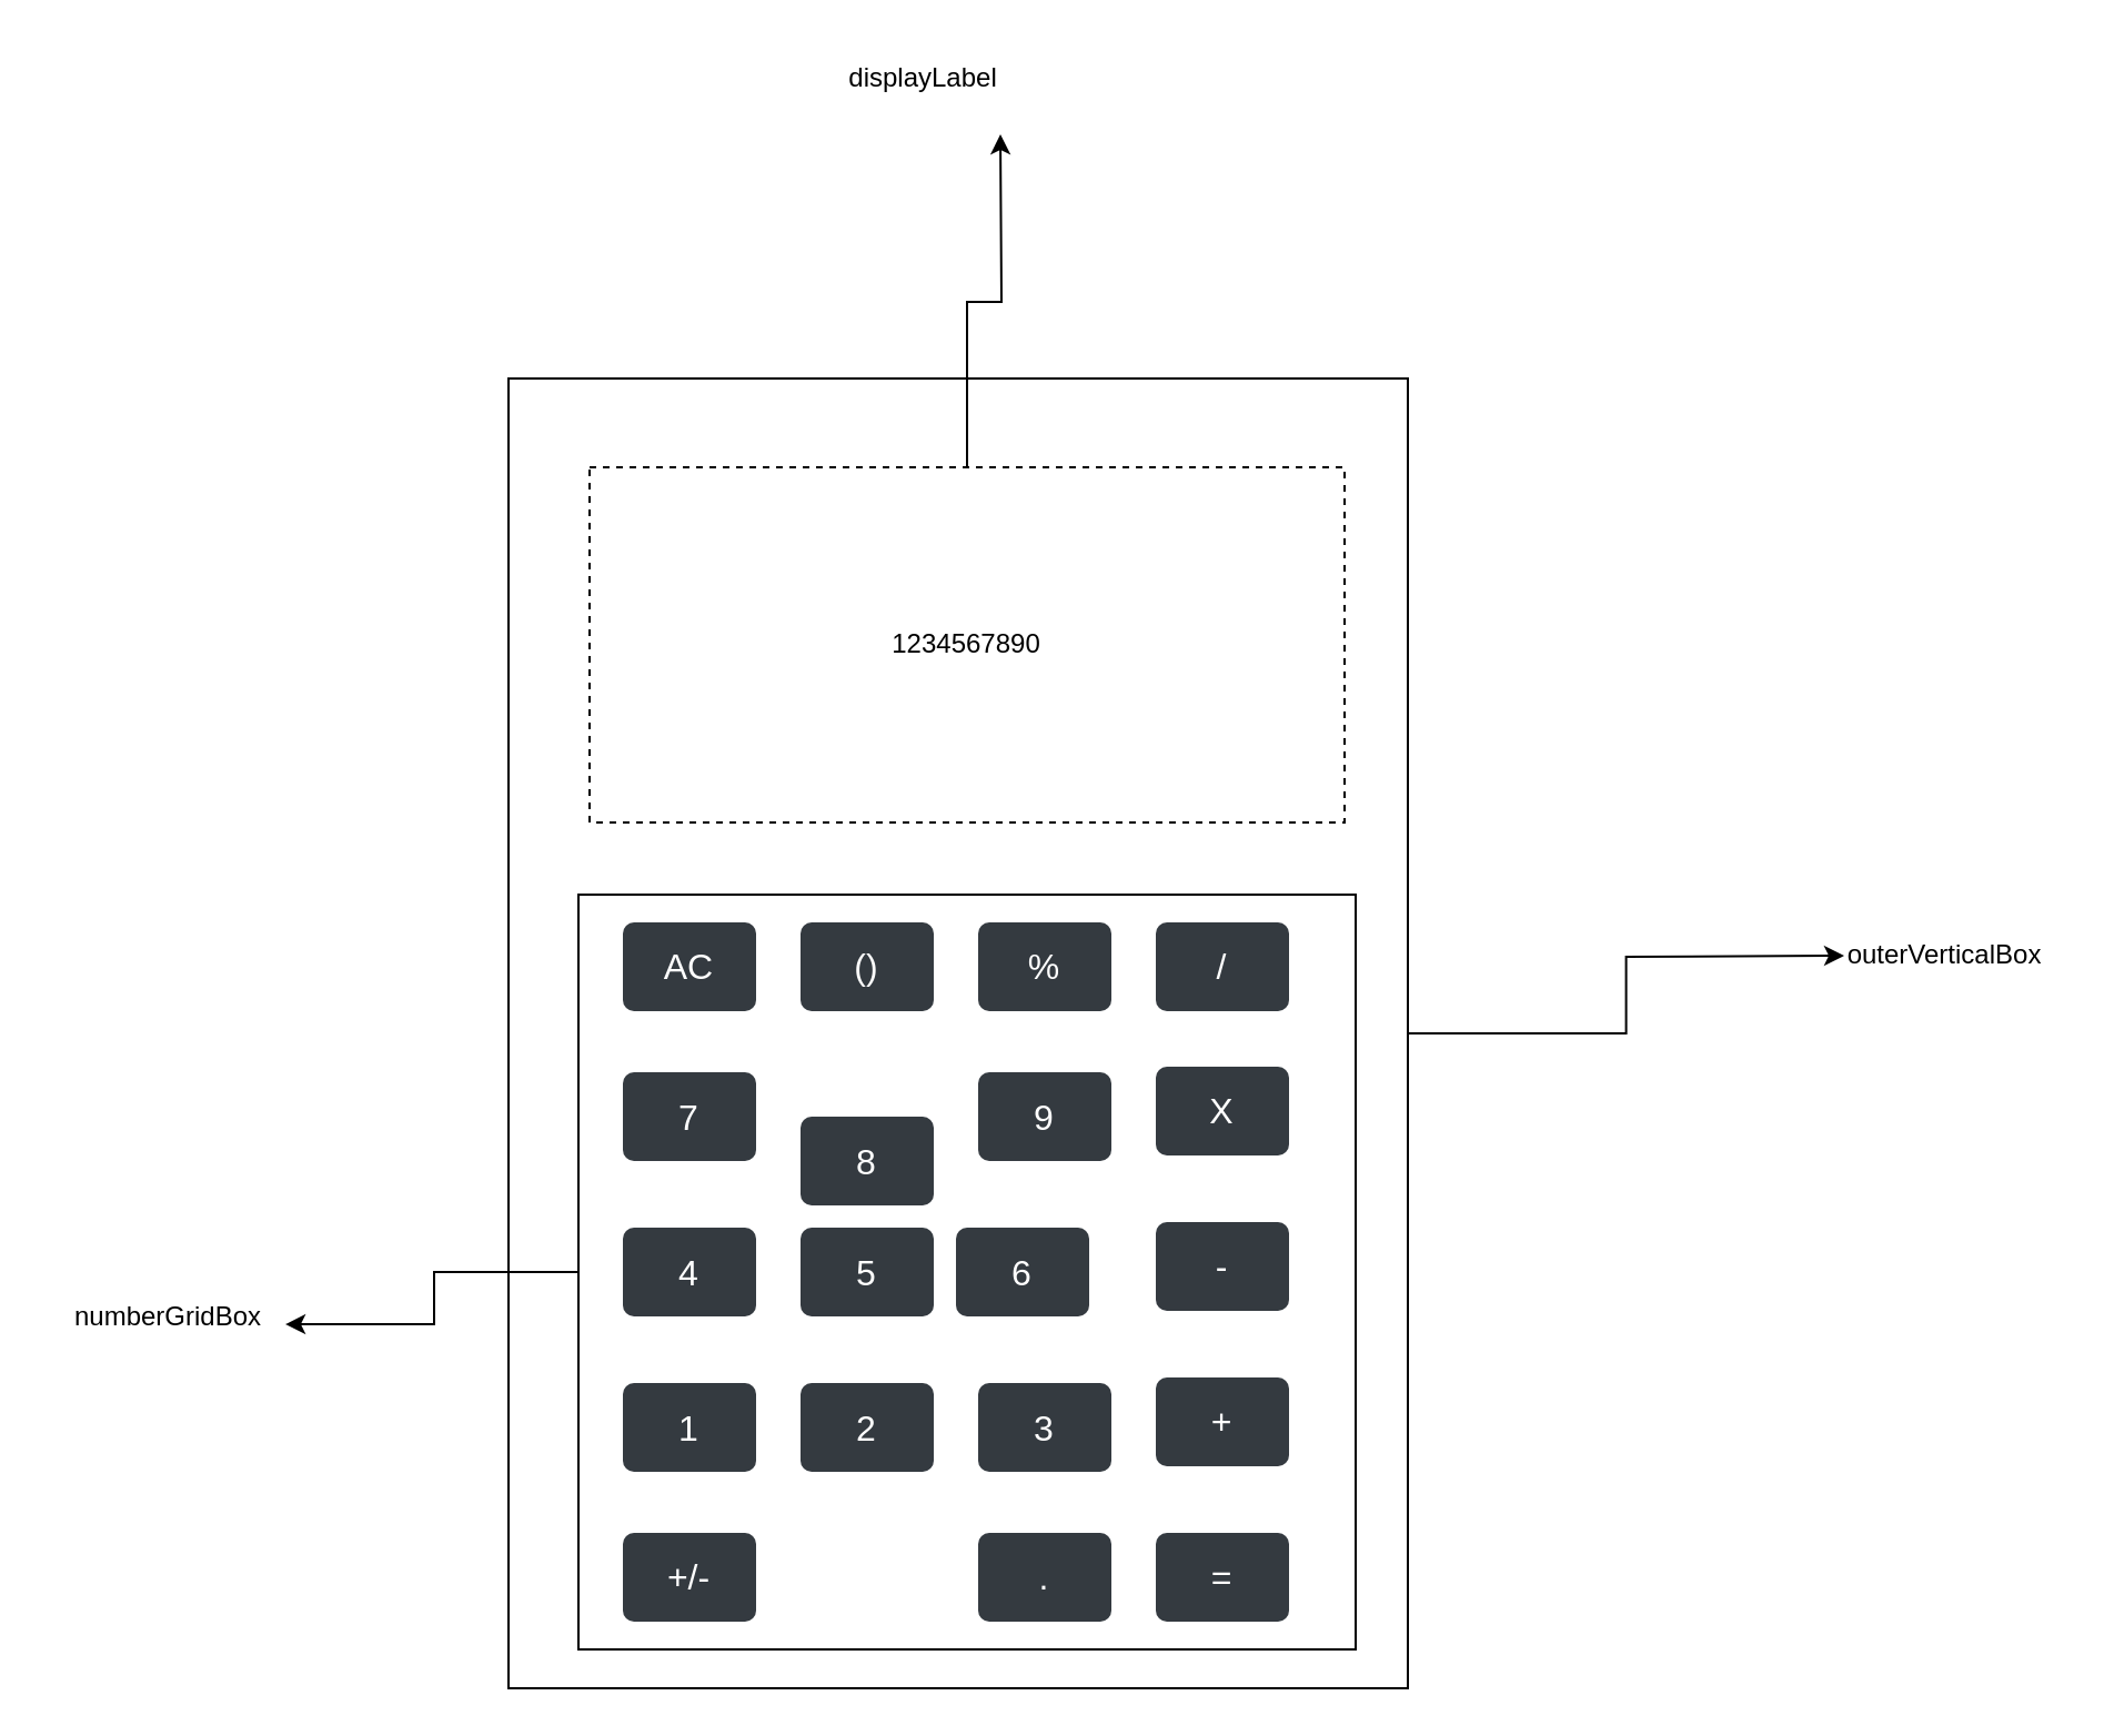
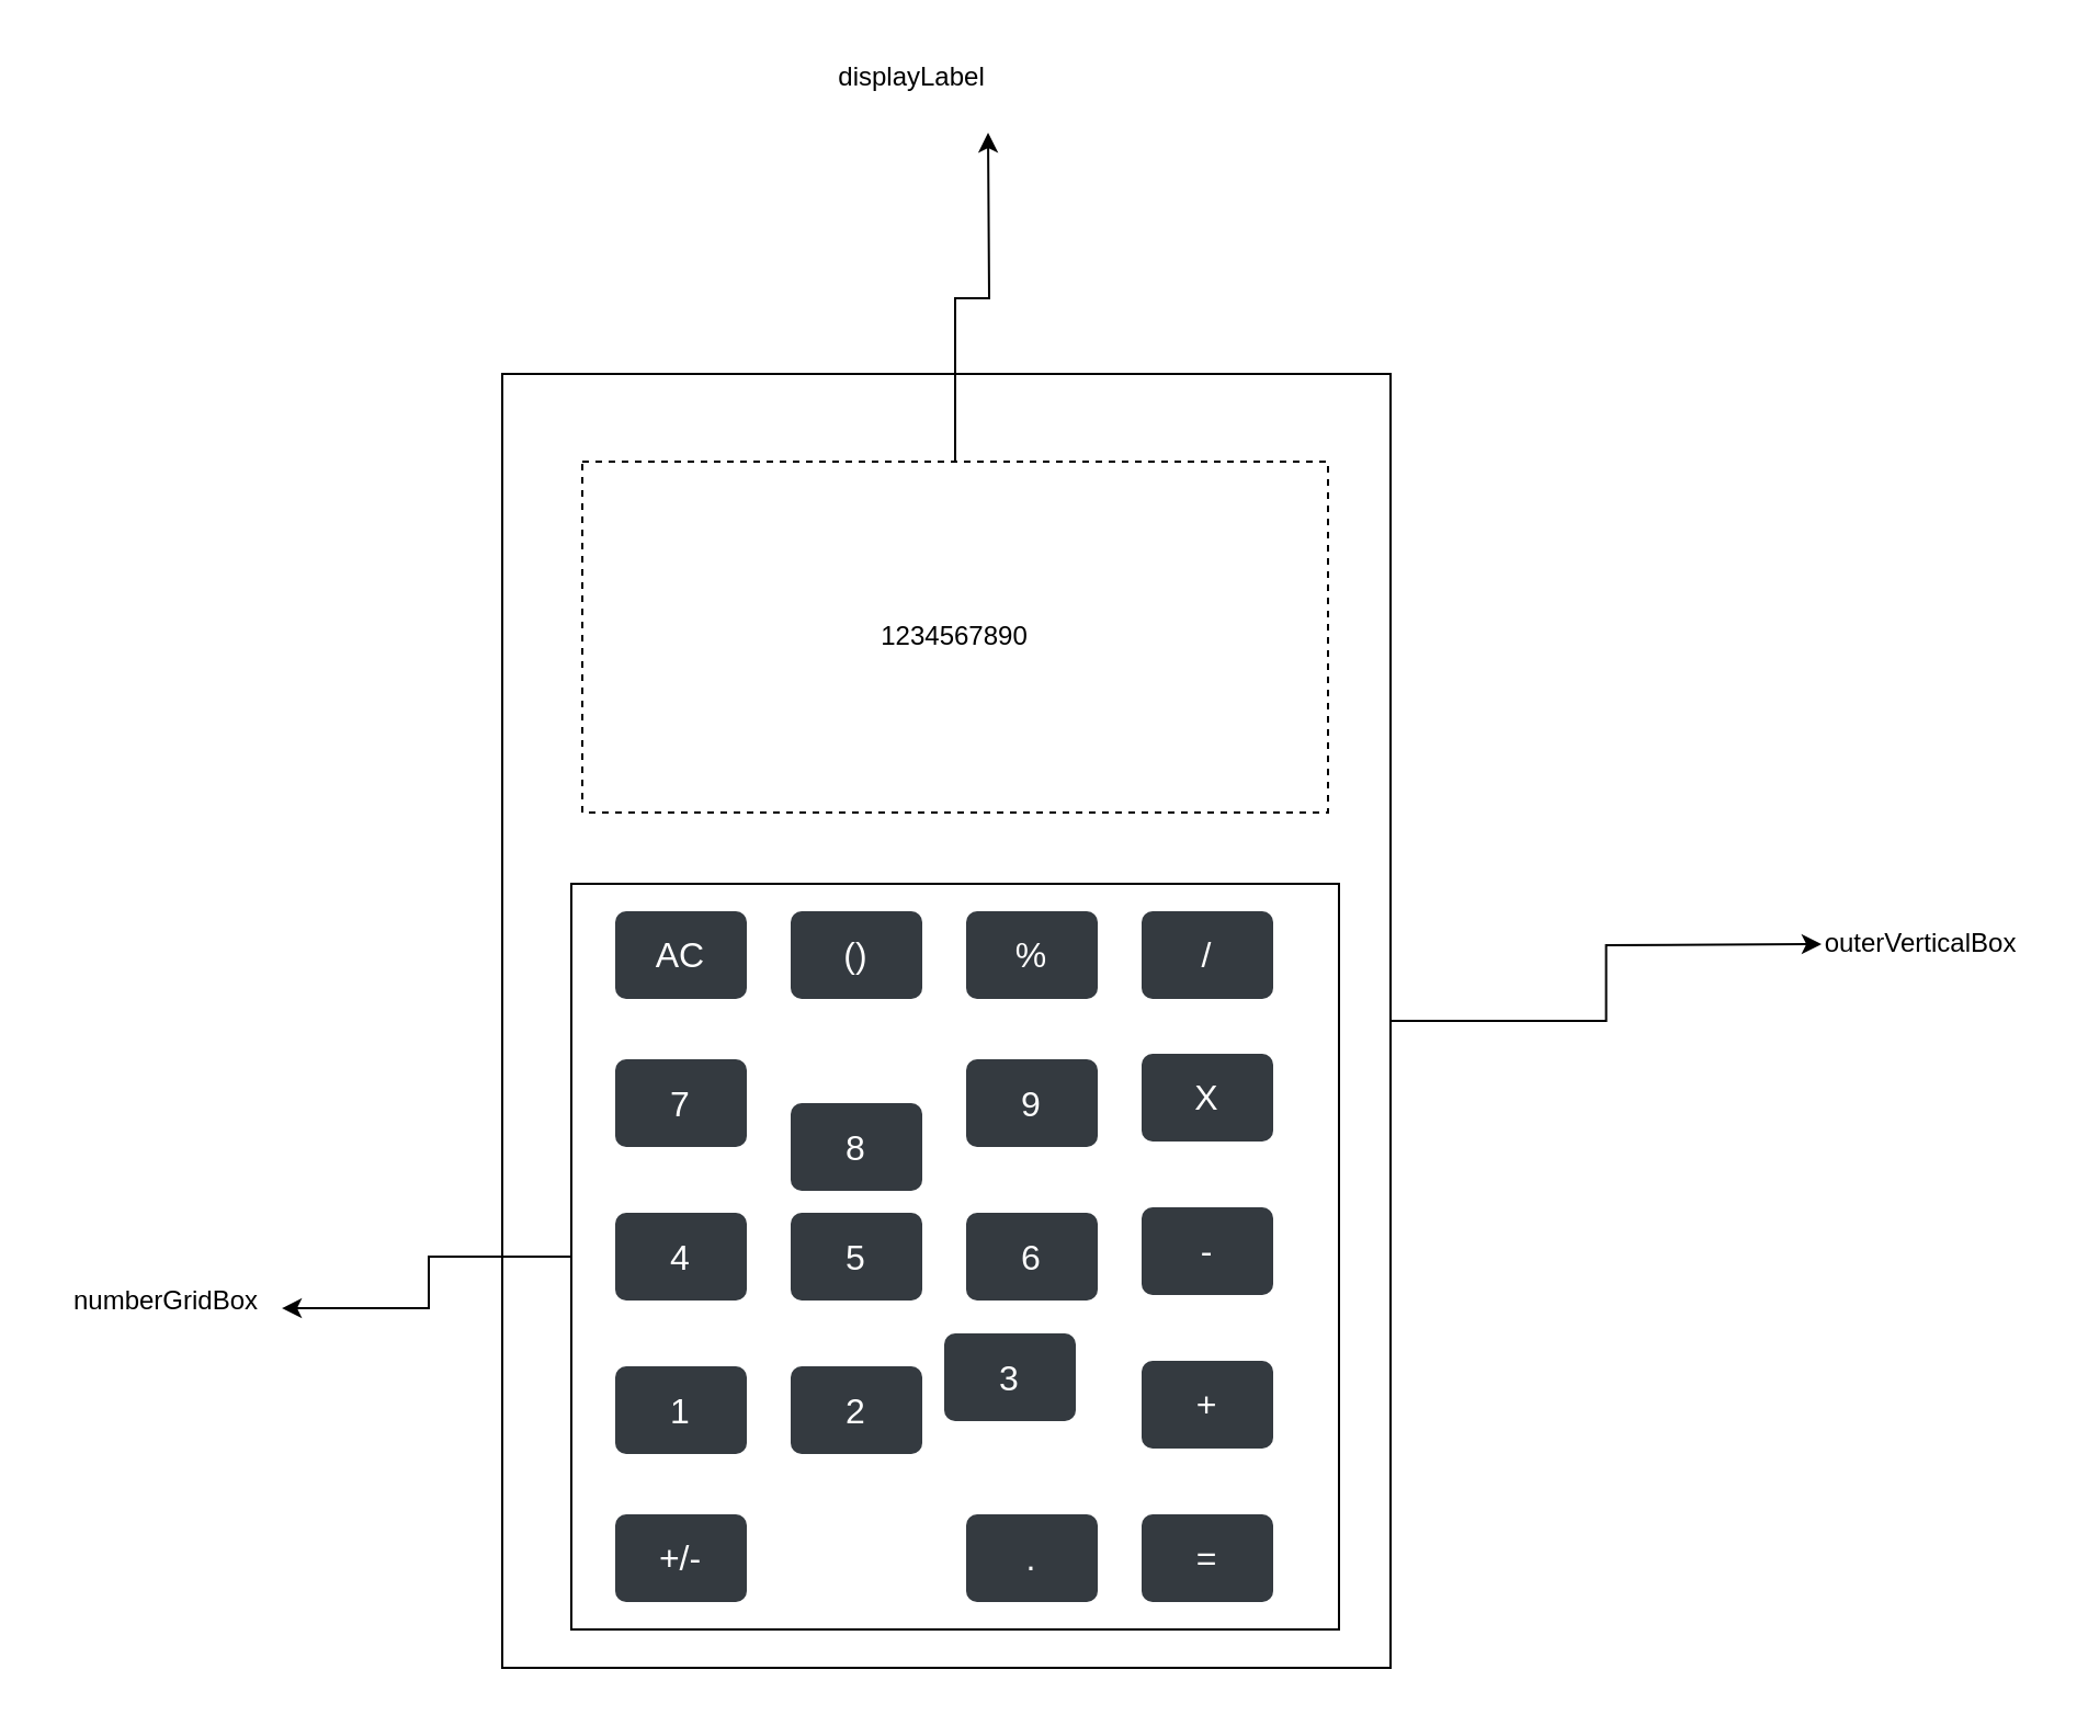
- <mxCell id="15" value="6" style="html=1;shadow=0;dashed=0;shape=mxgraph.bootstrap.rrect;rSize=5;strokeColor=none;strokeWidth=1;fillColor=#343A40;fontColor=#ffffff;whiteSpace=wrap;align=center;verticalAlign=middle;spacingLeft=0;fontStyle=0;fontSize=16;spacing=5;" parent="9" vertex="1"><mxGeometry x="150" y="70" width="60" height="40" as="geometry" /></mxCell>
+ <mxCell id="15" value="6" style="html=1;shadow=0;dashed=0;shape=mxgraph.bootstrap.rrect;rSize=5;strokeColor=none;strokeWidth=1;fillColor=#343A40;fontColor=#ffffff;whiteSpace=wrap;align=center;verticalAlign=middle;spacingLeft=0;fontStyle=0;fontSize=16;spacing=5;" parent="9" vertex="1"><mxGeometry x="160" y="70" width="60" height="40" as="geometry" /></mxCell>
- <mxCell id="18" value="3" style="html=1;shadow=0;dashed=0;shape=mxgraph.bootstrap.rrect;rSize=5;strokeColor=none;strokeWidth=1;fillColor=#343A40;fontColor=#ffffff;whiteSpace=wrap;align=center;verticalAlign=middle;spacingLeft=0;fontStyle=0;fontSize=16;spacing=5;" parent="9" vertex="1"><mxGeometry x="160" y="140" width="60" height="40" as="geometry" /></mxCell>
+ <mxCell id="18" value="3" style="html=1;shadow=0;dashed=0;shape=mxgraph.bootstrap.rrect;rSize=5;strokeColor=none;strokeWidth=1;fillColor=#343A40;fontColor=#ffffff;whiteSpace=wrap;align=center;verticalAlign=middle;spacingLeft=0;fontStyle=0;fontSize=16;spacing=5;" parent="9" vertex="1"><mxGeometry x="150" y="125" width="60" height="40" as="geometry" /></mxCell>
